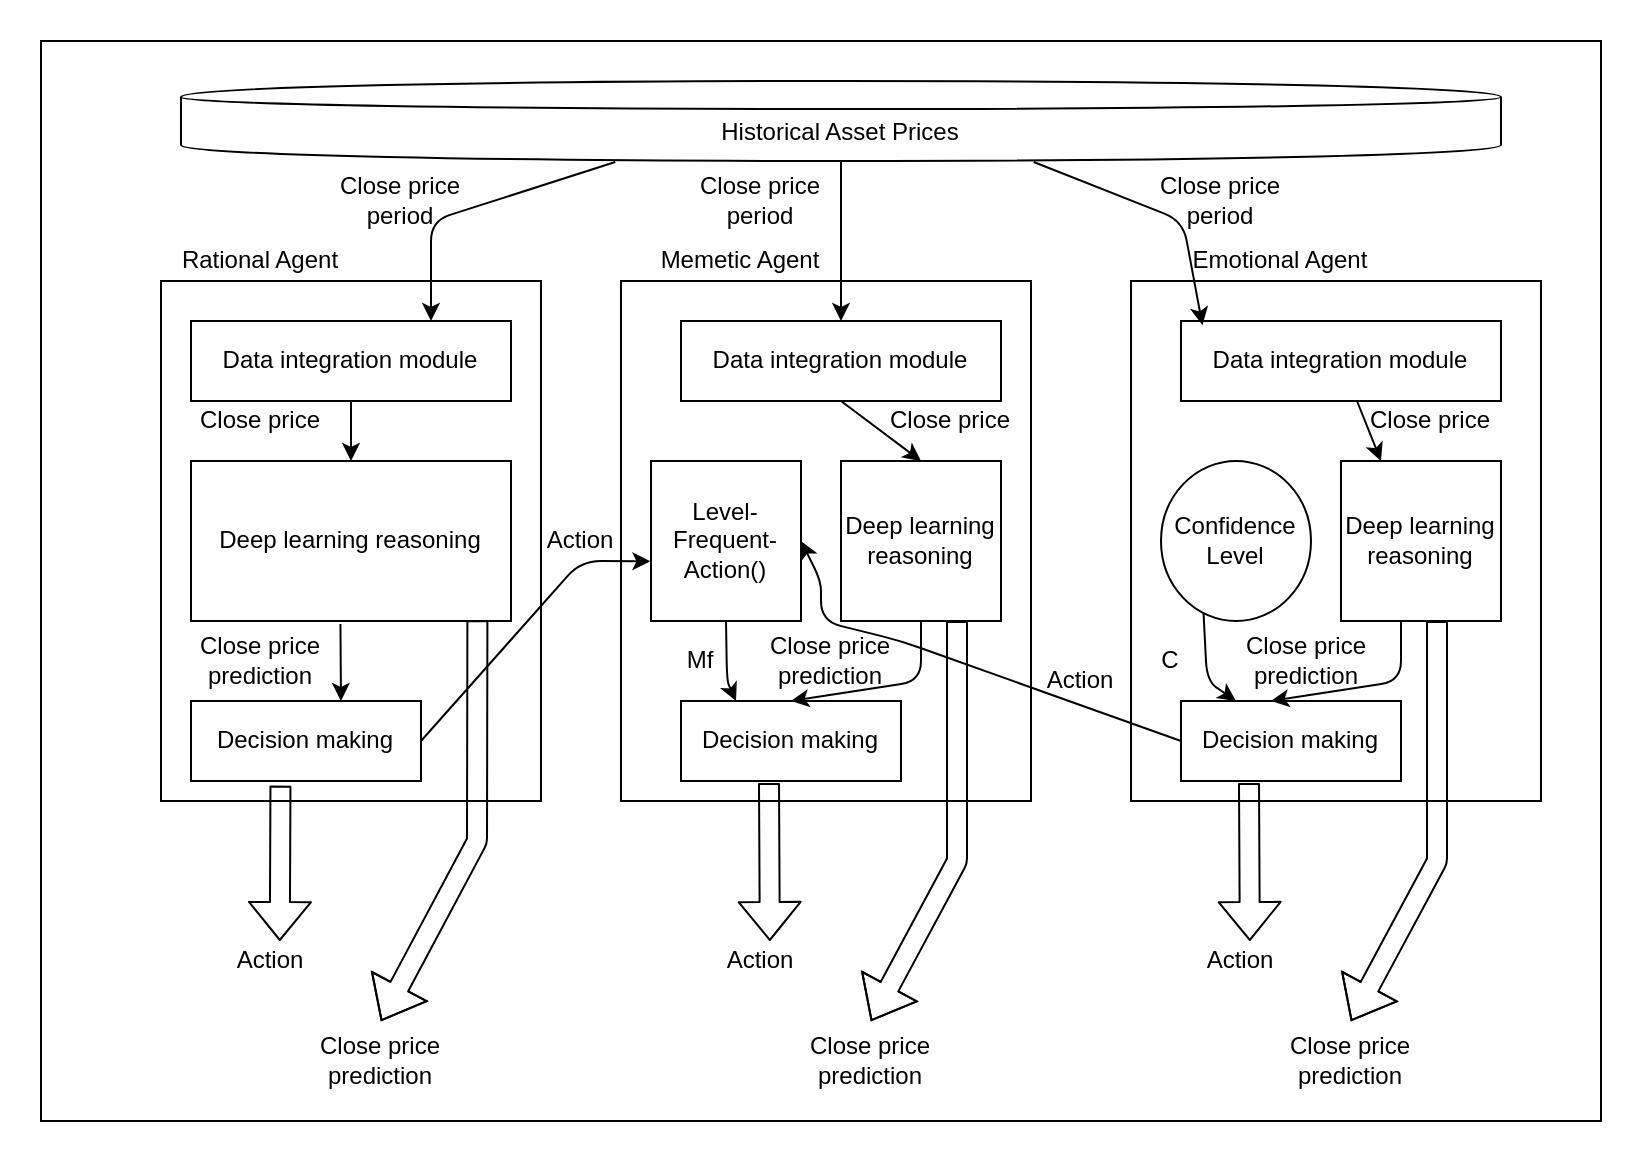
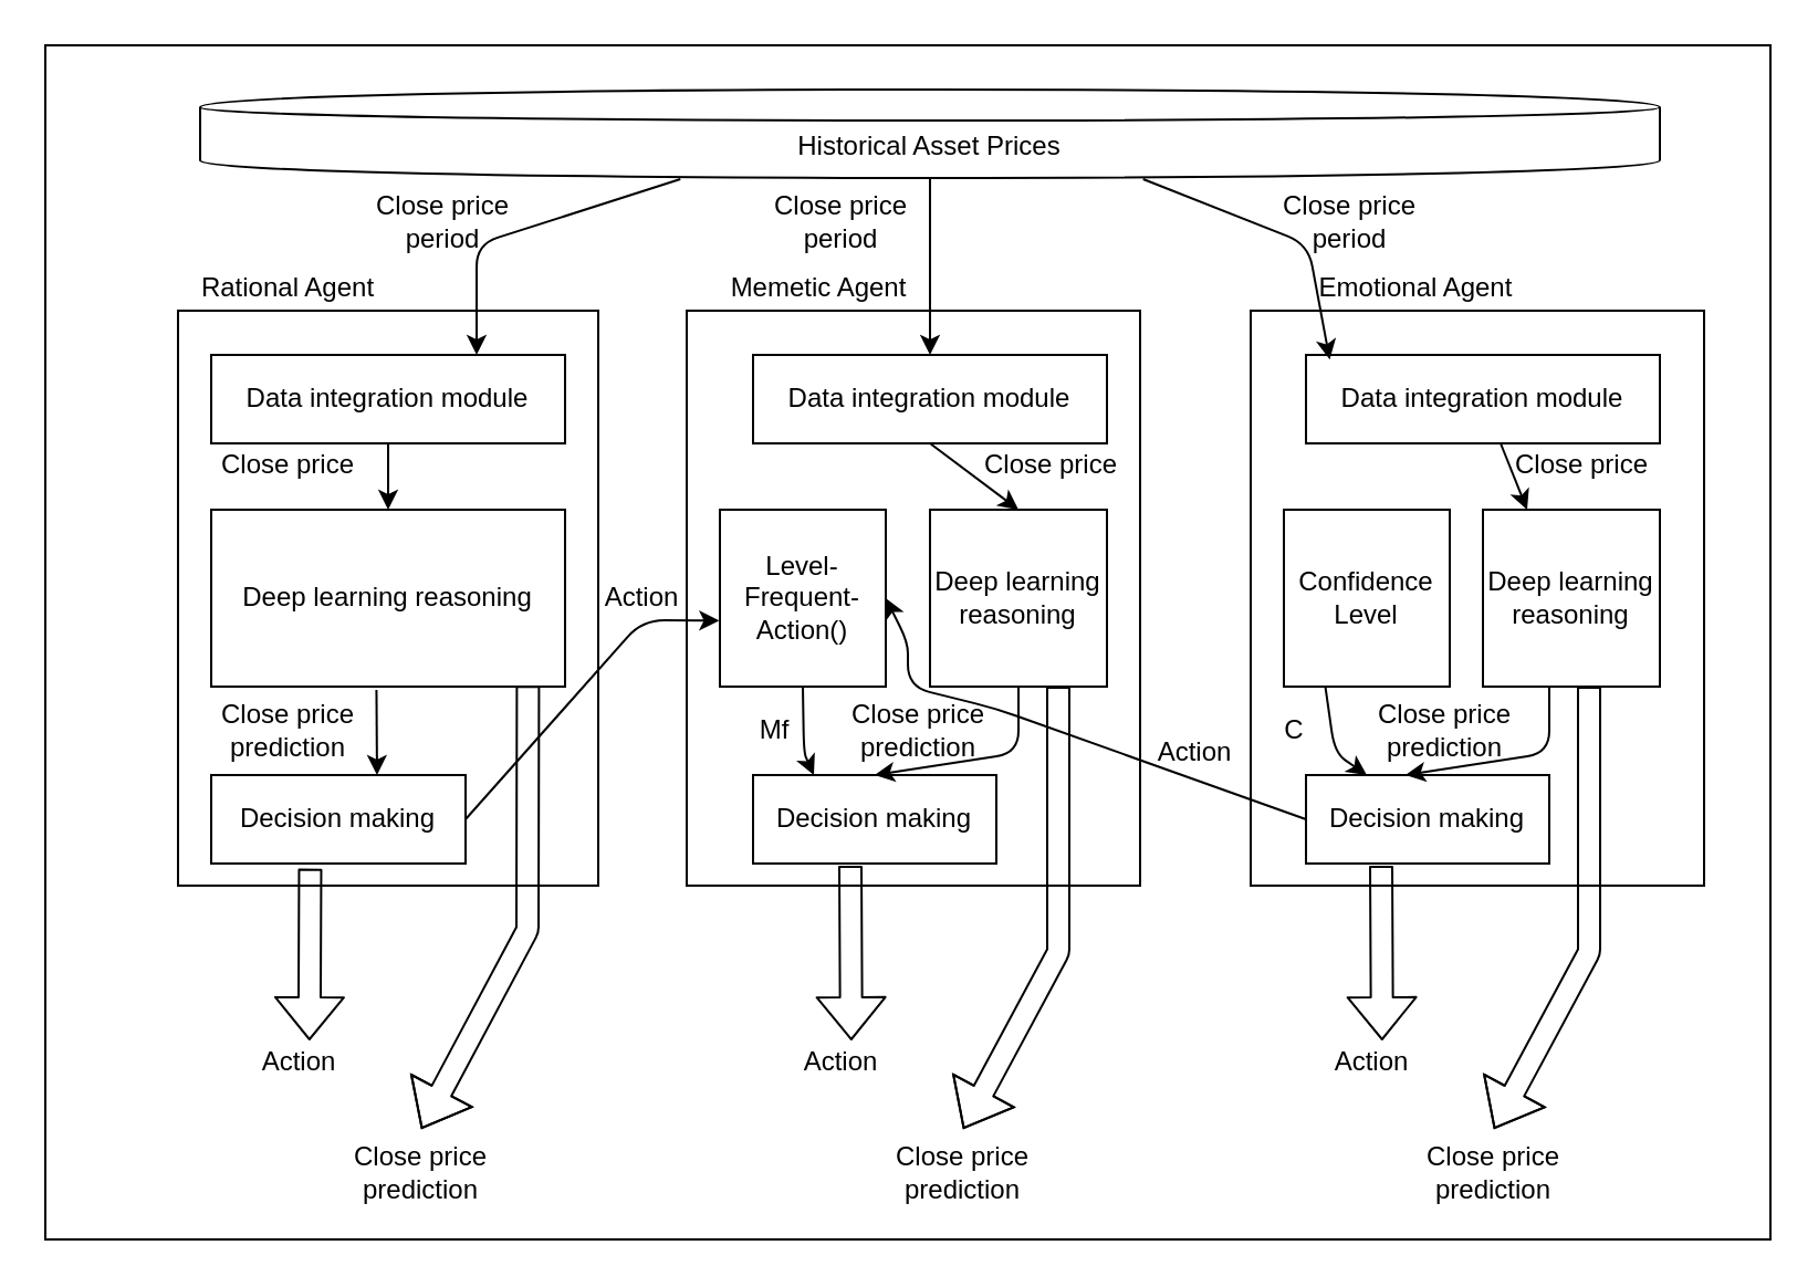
- <mxCell id="51" value="Confidence Level" style="ellipse;whiteSpace=wrap;html=1;fillColor=none;" vertex="1" parent="1"><mxGeometry x="580" y="230" width="75" height="80" as="geometry" /></mxCell>
+ <mxCell id="51" value="Confidence Level" style="rounded=0;whiteSpace=wrap;html=1;fillColor=none;" vertex="1" parent="1"><mxGeometry x="580" y="230" width="75" height="80" as="geometry" /></mxCell>
